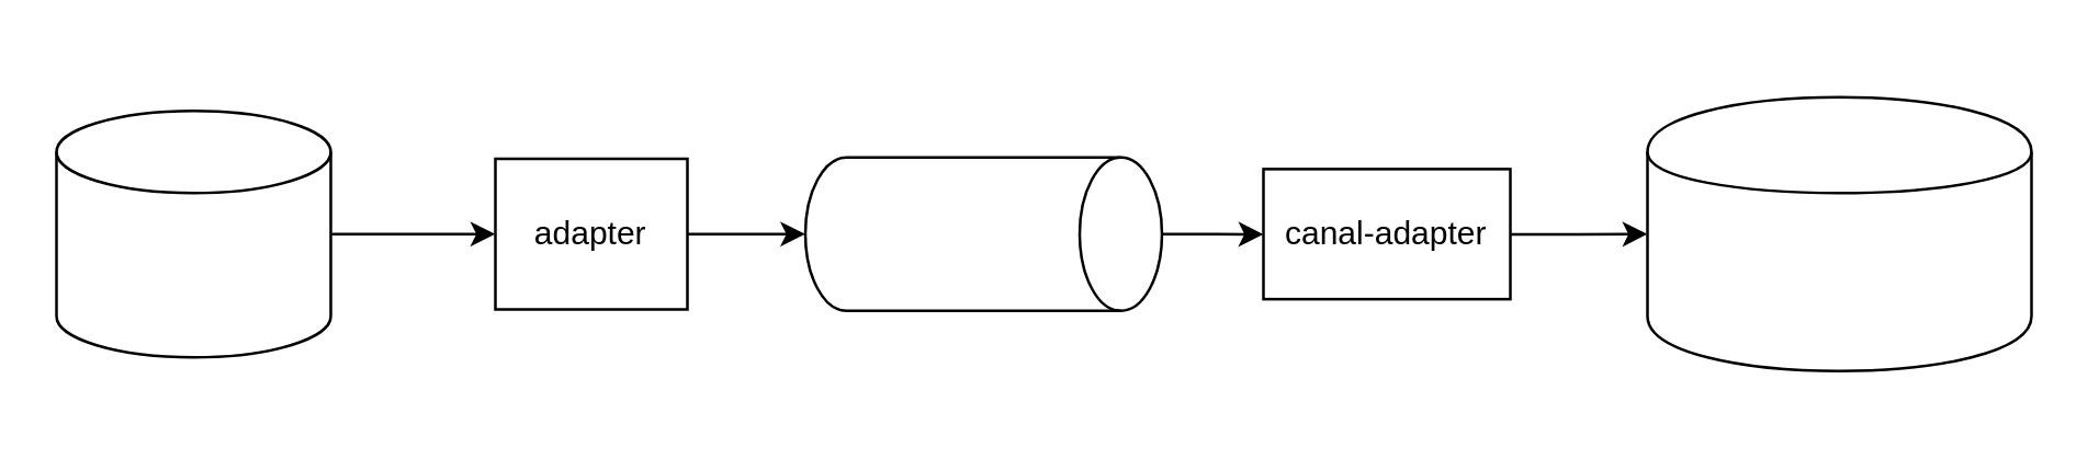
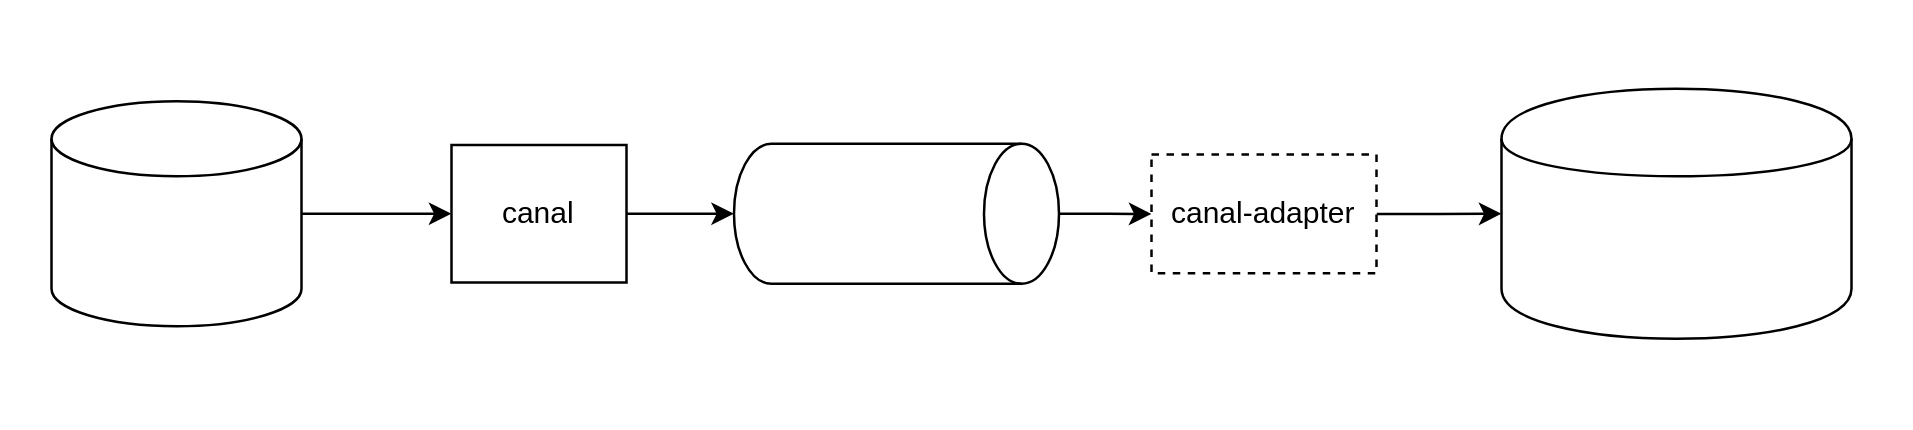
- <mxCell id="6" value="adapter" style="whiteSpace=wrap;html=1;" vertex="1" parent="1"><mxGeometry x="180" y="57.5" width="70" height="55" as="geometry" /></mxCell>
+ <mxCell id="6" value="canal" style="whiteSpace=wrap;html=1;" vertex="1" parent="1"><mxGeometry x="180" y="57.5" width="70" height="55" as="geometry" /></mxCell>
- <mxCell id="11" value="canal-adapter" style="whiteSpace=wrap;html=1;" vertex="1" parent="1"><mxGeometry x="460" y="61.25" width="90" height="47.5" as="geometry" /></mxCell>
+ <mxCell id="11" value="canal-adapter" style="whiteSpace=wrap;html=1;dashed=1;" vertex="1" parent="1"><mxGeometry x="460" y="61.25" width="90" height="47.5" as="geometry" /></mxCell>
